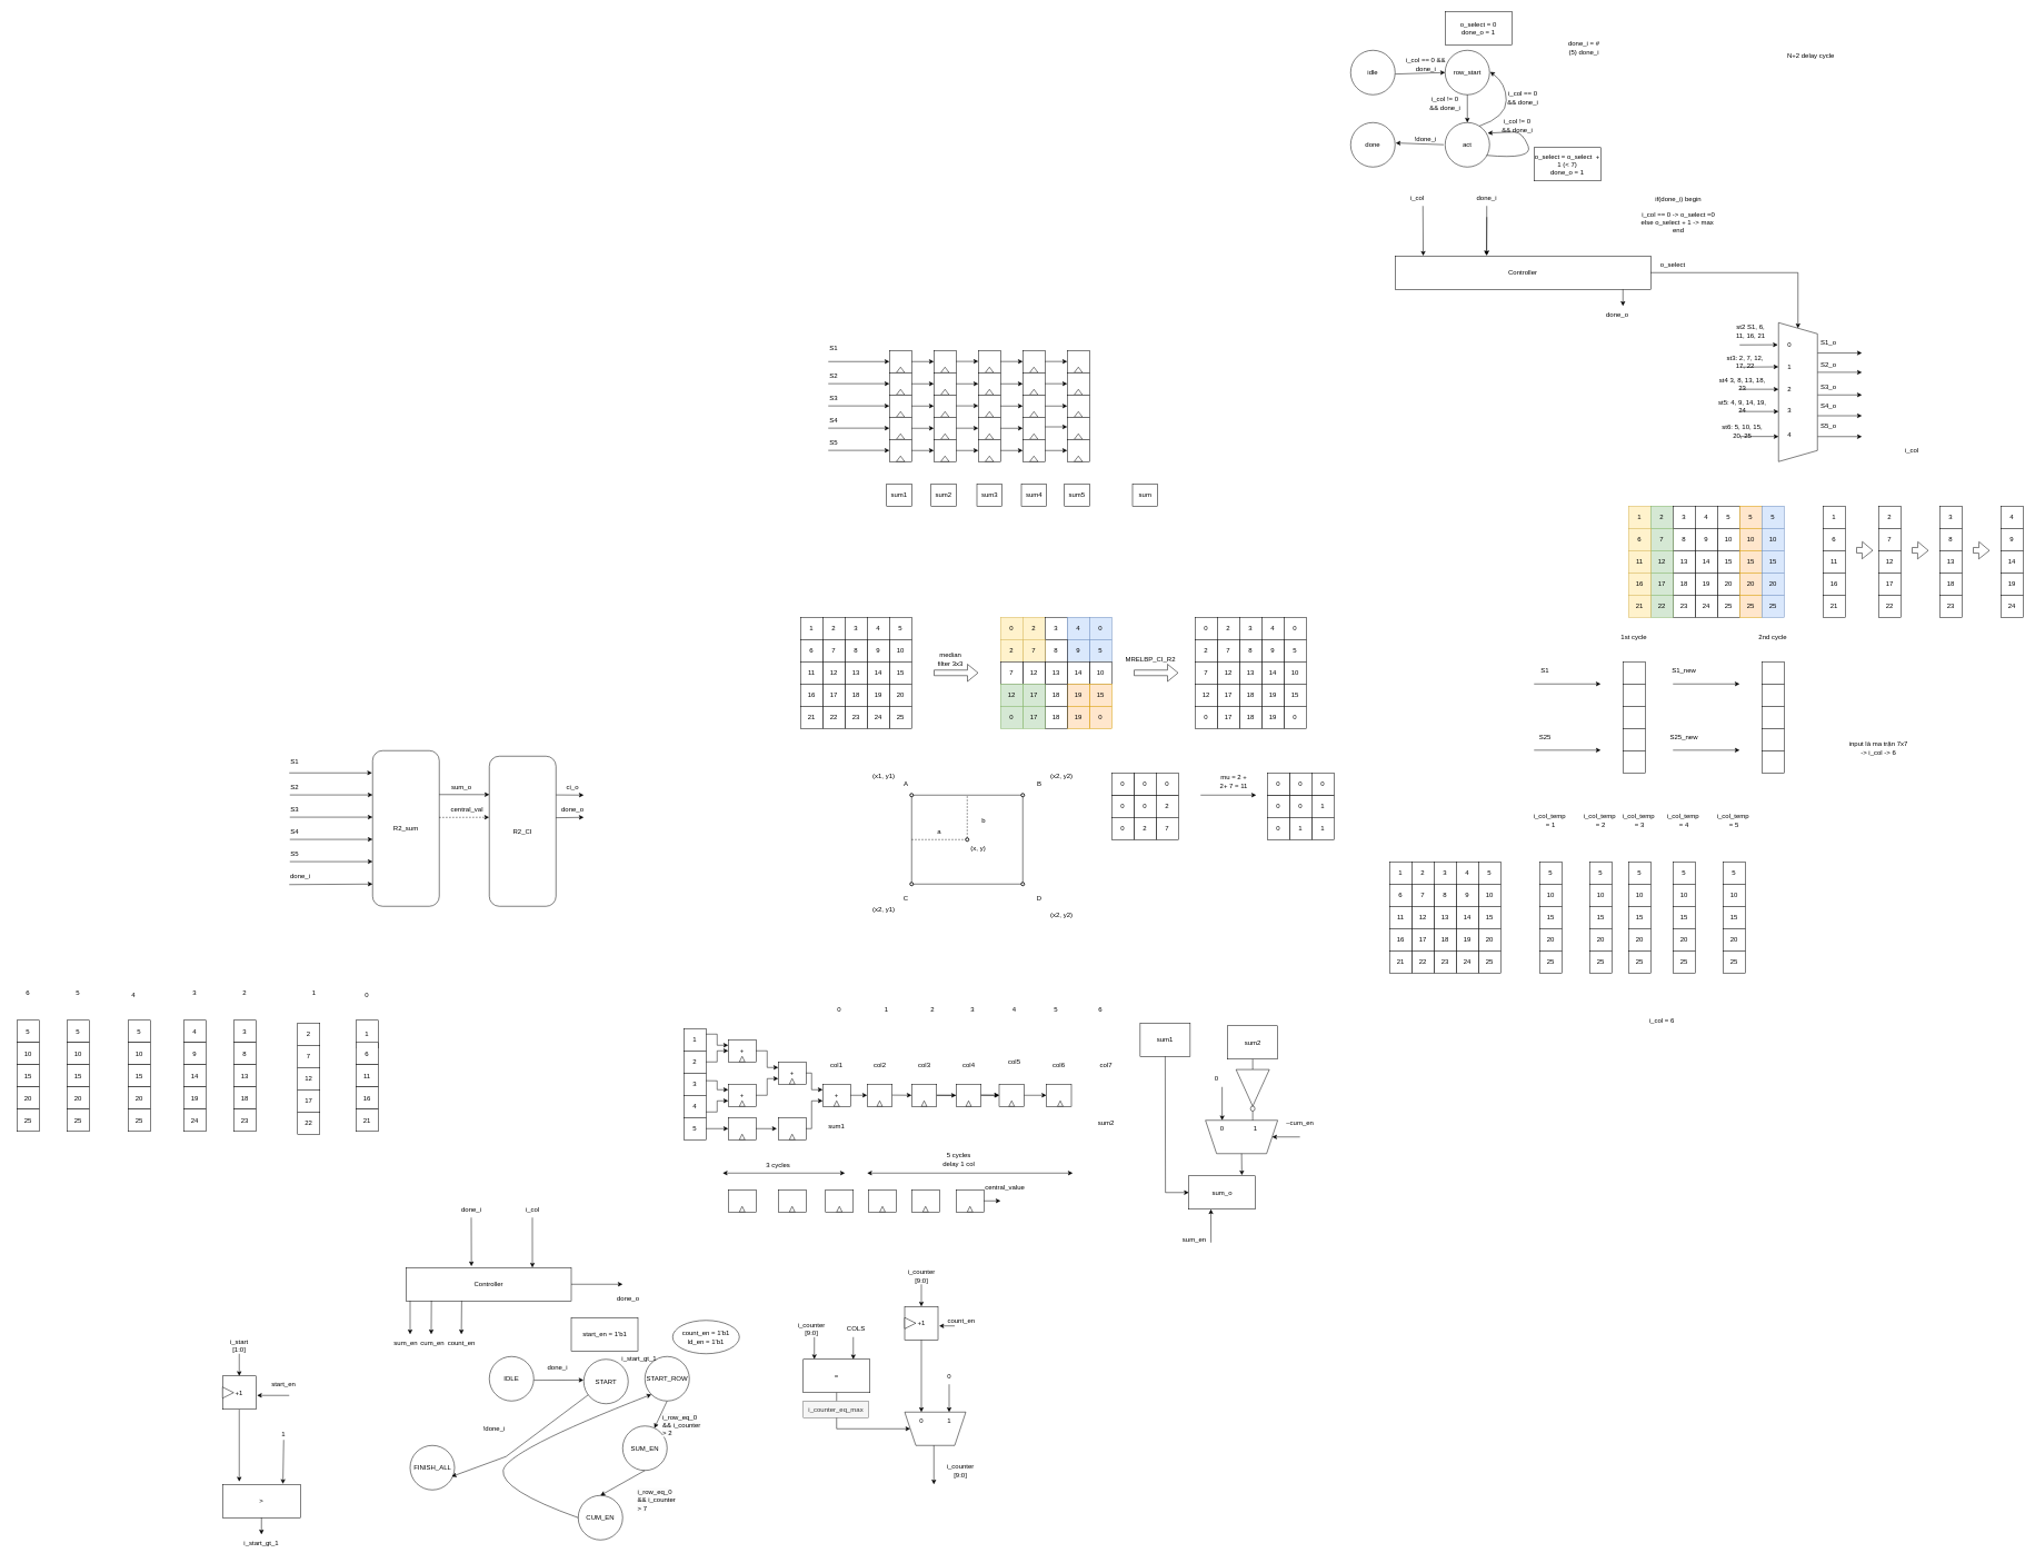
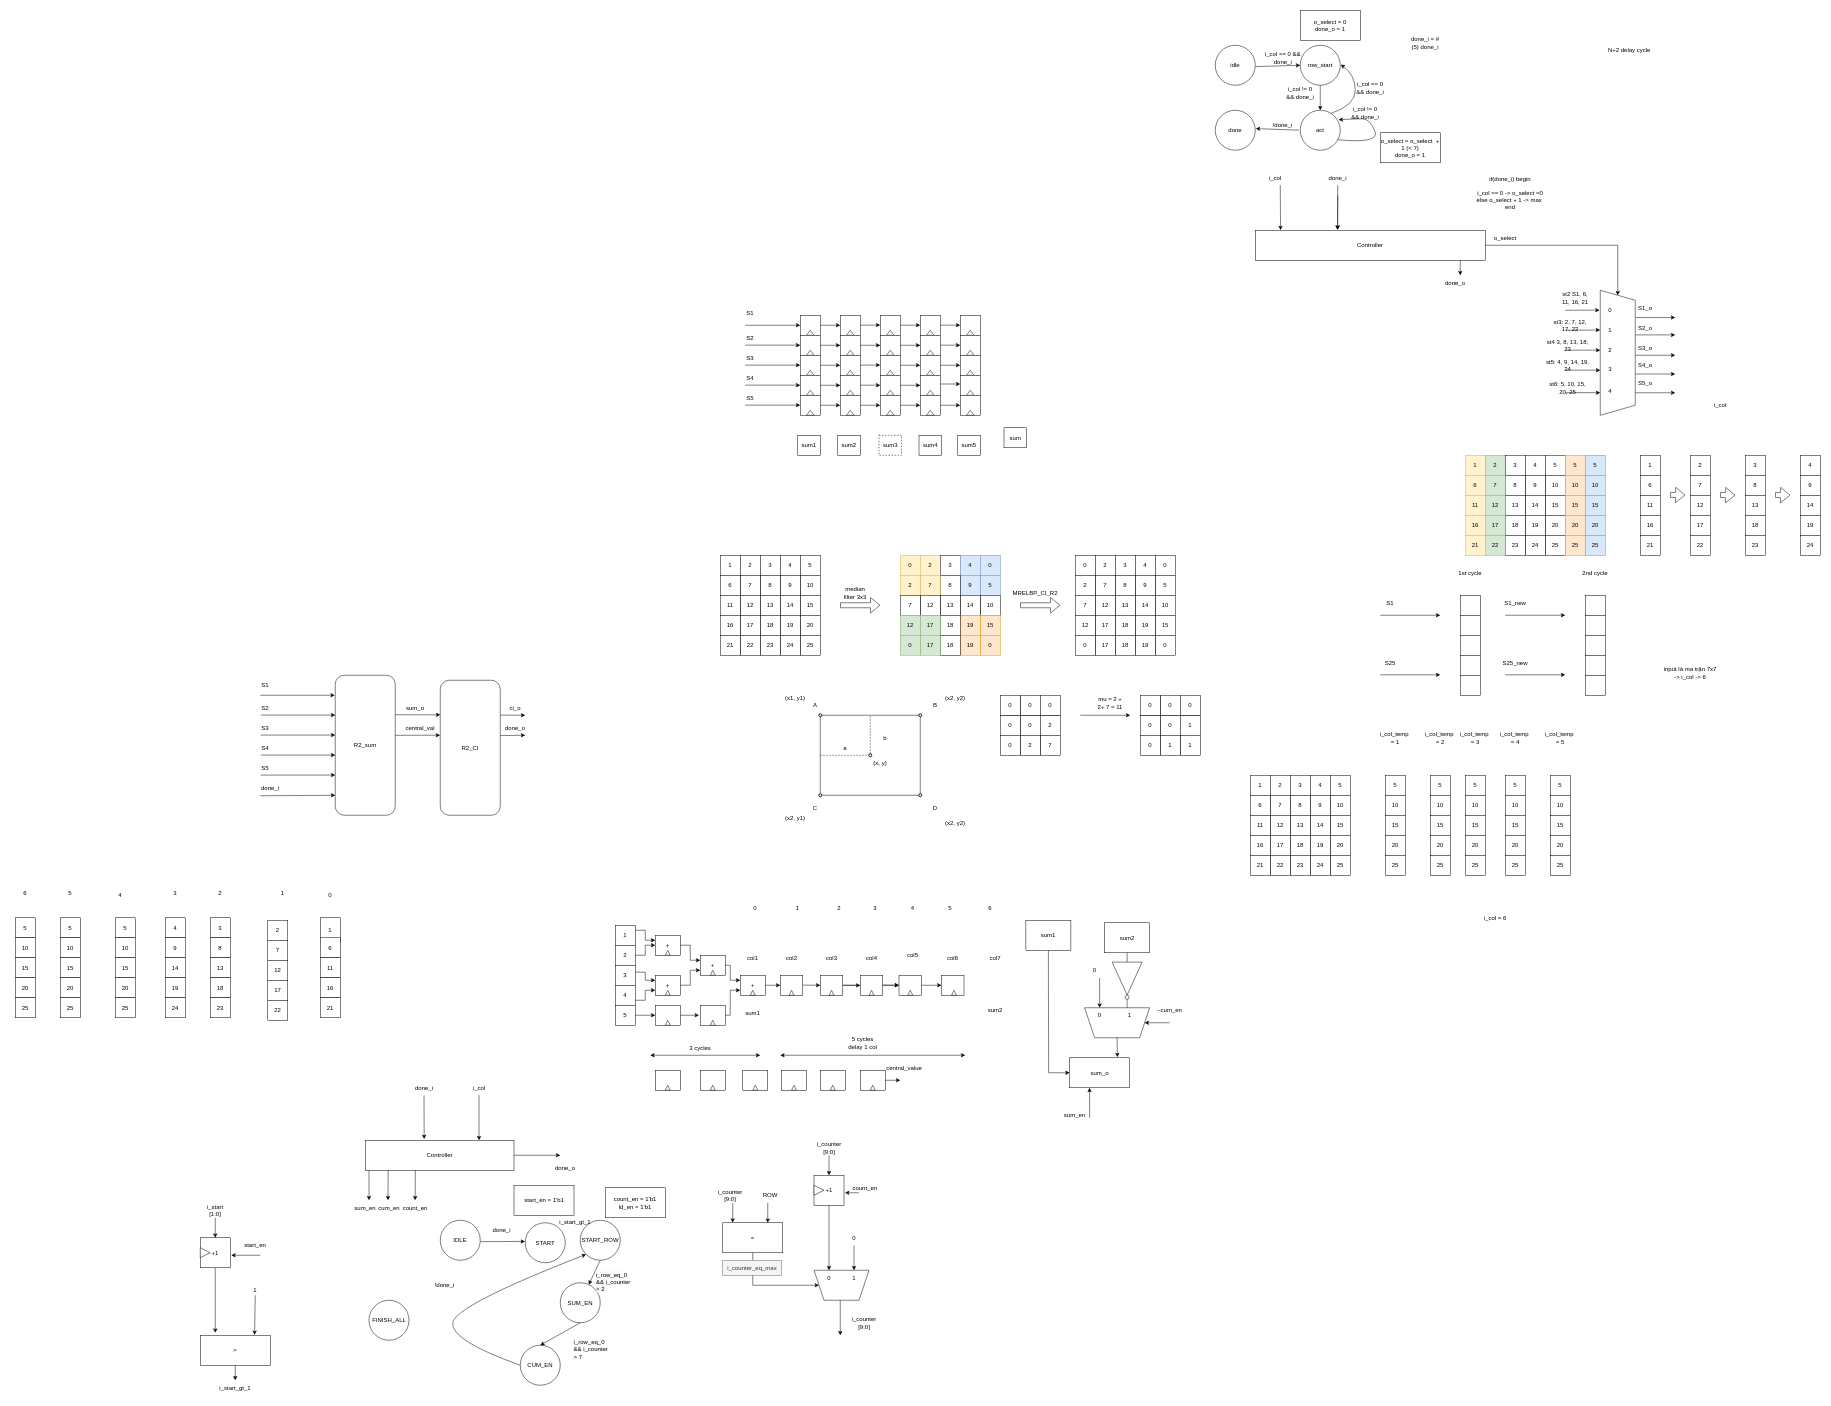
- <mxCell id="286" value="sum3" style="rounded=0;whiteSpace=wrap;html=1;" parent="1" vertex="1"><mxGeometry x="1757.5" y="870" width="45" height="40" as="geometry" /></mxCell>
+ <mxCell id="286" value="sum3" style="rounded=0;whiteSpace=wrap;html=1;dashed=1;" parent="1" vertex="1"><mxGeometry x="1757.5" y="870" width="45" height="40" as="geometry" /></mxCell>
- <mxCell id="289" value="sum" style="rounded=0;whiteSpace=wrap;html=1;" parent="1" vertex="1"><mxGeometry x="2037.5" y="870" width="45" height="40" as="geometry" /></mxCell>
+ <mxCell id="289" value="sum" style="rounded=0;whiteSpace=wrap;html=1;" parent="1" vertex="1"><mxGeometry x="2007.5" y="855" width="45" height="40" as="geometry" /></mxCell>
- <mxCell id="467" value="" style="endArrow=classic;html=1;rounded=0;entryX=-0.003;entryY=0.407;entryDx=0;entryDy=0;entryPerimeter=0;exitX=0.998;exitY=0.429;exitDx=0;exitDy=0;exitPerimeter=0;dashed=1;" parent="1" source="451" target="452" edge="1"><mxGeometry width="50" height="50" relative="1" as="geometry"><mxPoint x="790" y="1471" as="sourcePoint" /><mxPoint x="860" y="1440" as="targetPoint" /></mxGeometry></mxCell>
+ <mxCell id="467" value="" style="endArrow=classic;html=1;rounded=0;entryX=-0.003;entryY=0.407;entryDx=0;entryDy=0;entryPerimeter=0;exitX=0.998;exitY=0.429;exitDx=0;exitDy=0;exitPerimeter=0;" parent="1" source="451" target="452" edge="1"><mxGeometry width="50" height="50" relative="1" as="geometry"><mxPoint x="790" y="1471" as="sourcePoint" /><mxPoint x="860" y="1440" as="targetPoint" /></mxGeometry></mxCell>
- <mxCell id="601" value="COLS" style="text;html=1;align=center;verticalAlign=middle;whiteSpace=wrap;rounded=0;" parent="1" vertex="1"><mxGeometry x="1510" y="2375" width="60" height="30" as="geometry" /></mxCell>
+ <mxCell id="601" value="ROW" style="text;html=1;align=center;verticalAlign=middle;whiteSpace=wrap;rounded=0;" parent="1" vertex="1"><mxGeometry x="1510" y="2375" width="60" height="30" as="geometry" /></mxCell>
- <mxCell id="629" value="count_en = 1'b1&lt;br&gt;ld_en = 1'b1" style="ellipse;whiteSpace=wrap;html=1;" parent="1" vertex="1"><mxGeometry x="1210" y="2375" width="120" height="60" as="geometry" /></mxCell>
+ <mxCell id="629" value="count_en = 1'b1&lt;br&gt;ld_en = 1'b1" style="rounded=0;whiteSpace=wrap;html=1;" parent="1" vertex="1"><mxGeometry x="1210" y="2375" width="120" height="60" as="geometry" /></mxCell>
- <mxCell id="611" value="" style="endArrow=classic;html=1;rounded=0;entryX=0.936;entryY=0.699;entryDx=0;entryDy=0;entryPerimeter=0;" parent="1" source="423" target="606" edge="1"><mxGeometry width="50" height="50" relative="1" as="geometry"><mxPoint x="900.04" y="2760" as="sourcePoint" /><mxPoint x="1220" y="2650" as="targetPoint" /><Array as="points"><mxPoint x="910" y="2620" /></Array></mxGeometry></mxCell>
